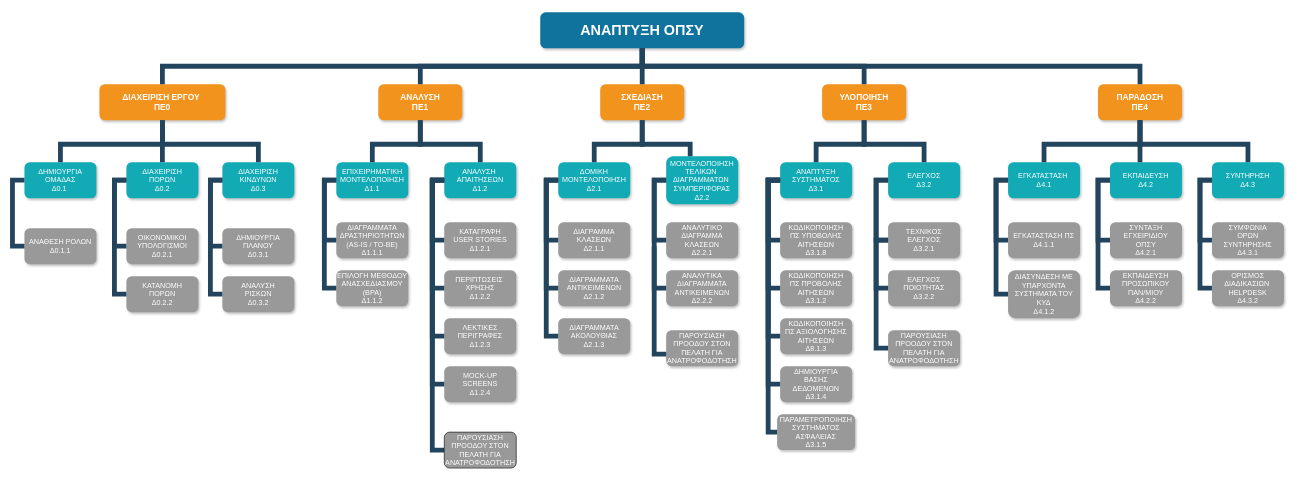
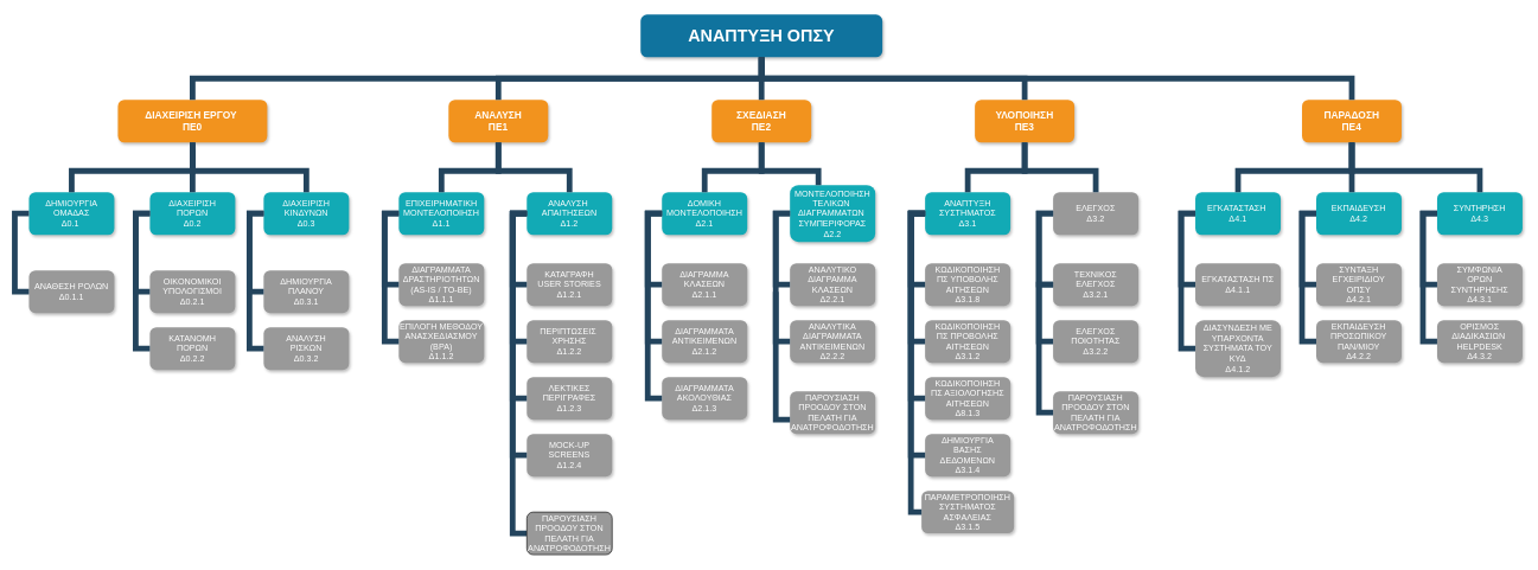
- <mxCell id="47" value="ΕΛΕΓΧΟΣ&#10;Δ3.2" style="whiteSpace=wrap;rounded=1;fillColor=#12AAB5;strokeColor=none;shadow=1;fontColor=#FFFFFF;" parent="1" vertex="1"><mxGeometry x="1480" y="270" width="120" height="60" as="geometry" /></mxCell>
+ <mxCell id="47" value="ΕΛΕΓΧΟΣ&#10;Δ3.2" style="whiteSpace=wrap;rounded=1;fillColor=#999999;strokeColor=none;shadow=1;fontColor=#FFFFFF;" parent="1" vertex="1"><mxGeometry x="1480" y="270" width="120" height="60" as="geometry" /></mxCell>
